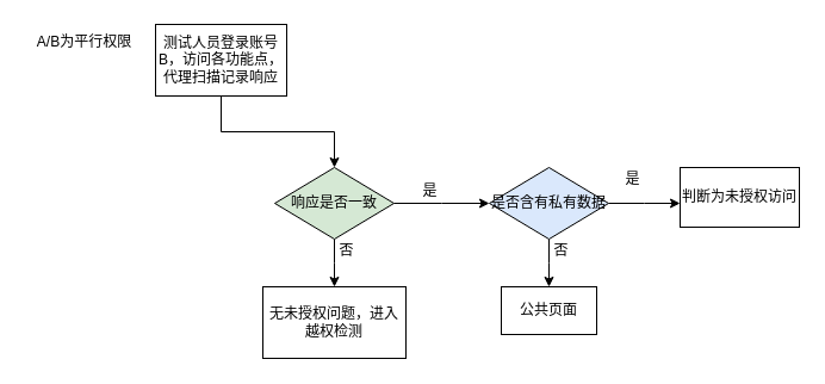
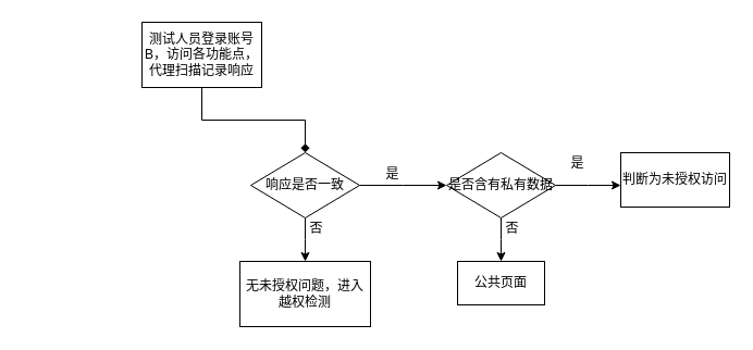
- <mxCell id="4" value="A/B为平行权限" style="text;html=1;align=center;verticalAlign=middle;resizable=0;points=[];autosize=1;strokeColor=none;fillColor=none;" vertex="1" parent="1"><mxGeometry x="20" y="20" width="100" height="30" as="geometry" /></mxCell>
- <mxCell id="2" value="" style="edgeStyle=orthogonalEdgeStyle;rounded=0;orthogonalLoop=1;jettySize=auto;html=1;" edge="1" parent="1" source="3" target="7"><mxGeometry relative="1" as="geometry" /></mxCell>
+ <mxCell id="2" value="" style="edgeStyle=orthogonalEdgeStyle;rounded=0;orthogonalLoop=1;jettySize=auto;html=1;endArrow=diamond;" edge="1" parent="1" source="3" target="7"><mxGeometry relative="1" as="geometry" /></mxCell>
- <mxCell id="7" value="响应是否一致" style="rhombus;whiteSpace=wrap;html=1;fillColor=#d5e8d4;" vertex="1" parent="1"><mxGeometry x="230" y="140" width="100" height="60" as="geometry" /></mxCell>
+ <mxCell id="7" value="响应是否一致" style="rhombus;whiteSpace=wrap;html=1;" vertex="1" parent="1"><mxGeometry x="230" y="140" width="100" height="60" as="geometry" /></mxCell>
- <mxCell id="11" value="是否含有私有数据" style="rhombus;whiteSpace=wrap;html=1;fillColor=#dae8fc;" vertex="1" parent="1"><mxGeometry x="410" y="140" width="100" height="60" as="geometry" /></mxCell>
+ <mxCell id="11" value="是否含有私有数据" style="rhombus;whiteSpace=wrap;html=1;" vertex="1" parent="1"><mxGeometry x="410" y="140" width="100" height="60" as="geometry" /></mxCell>
